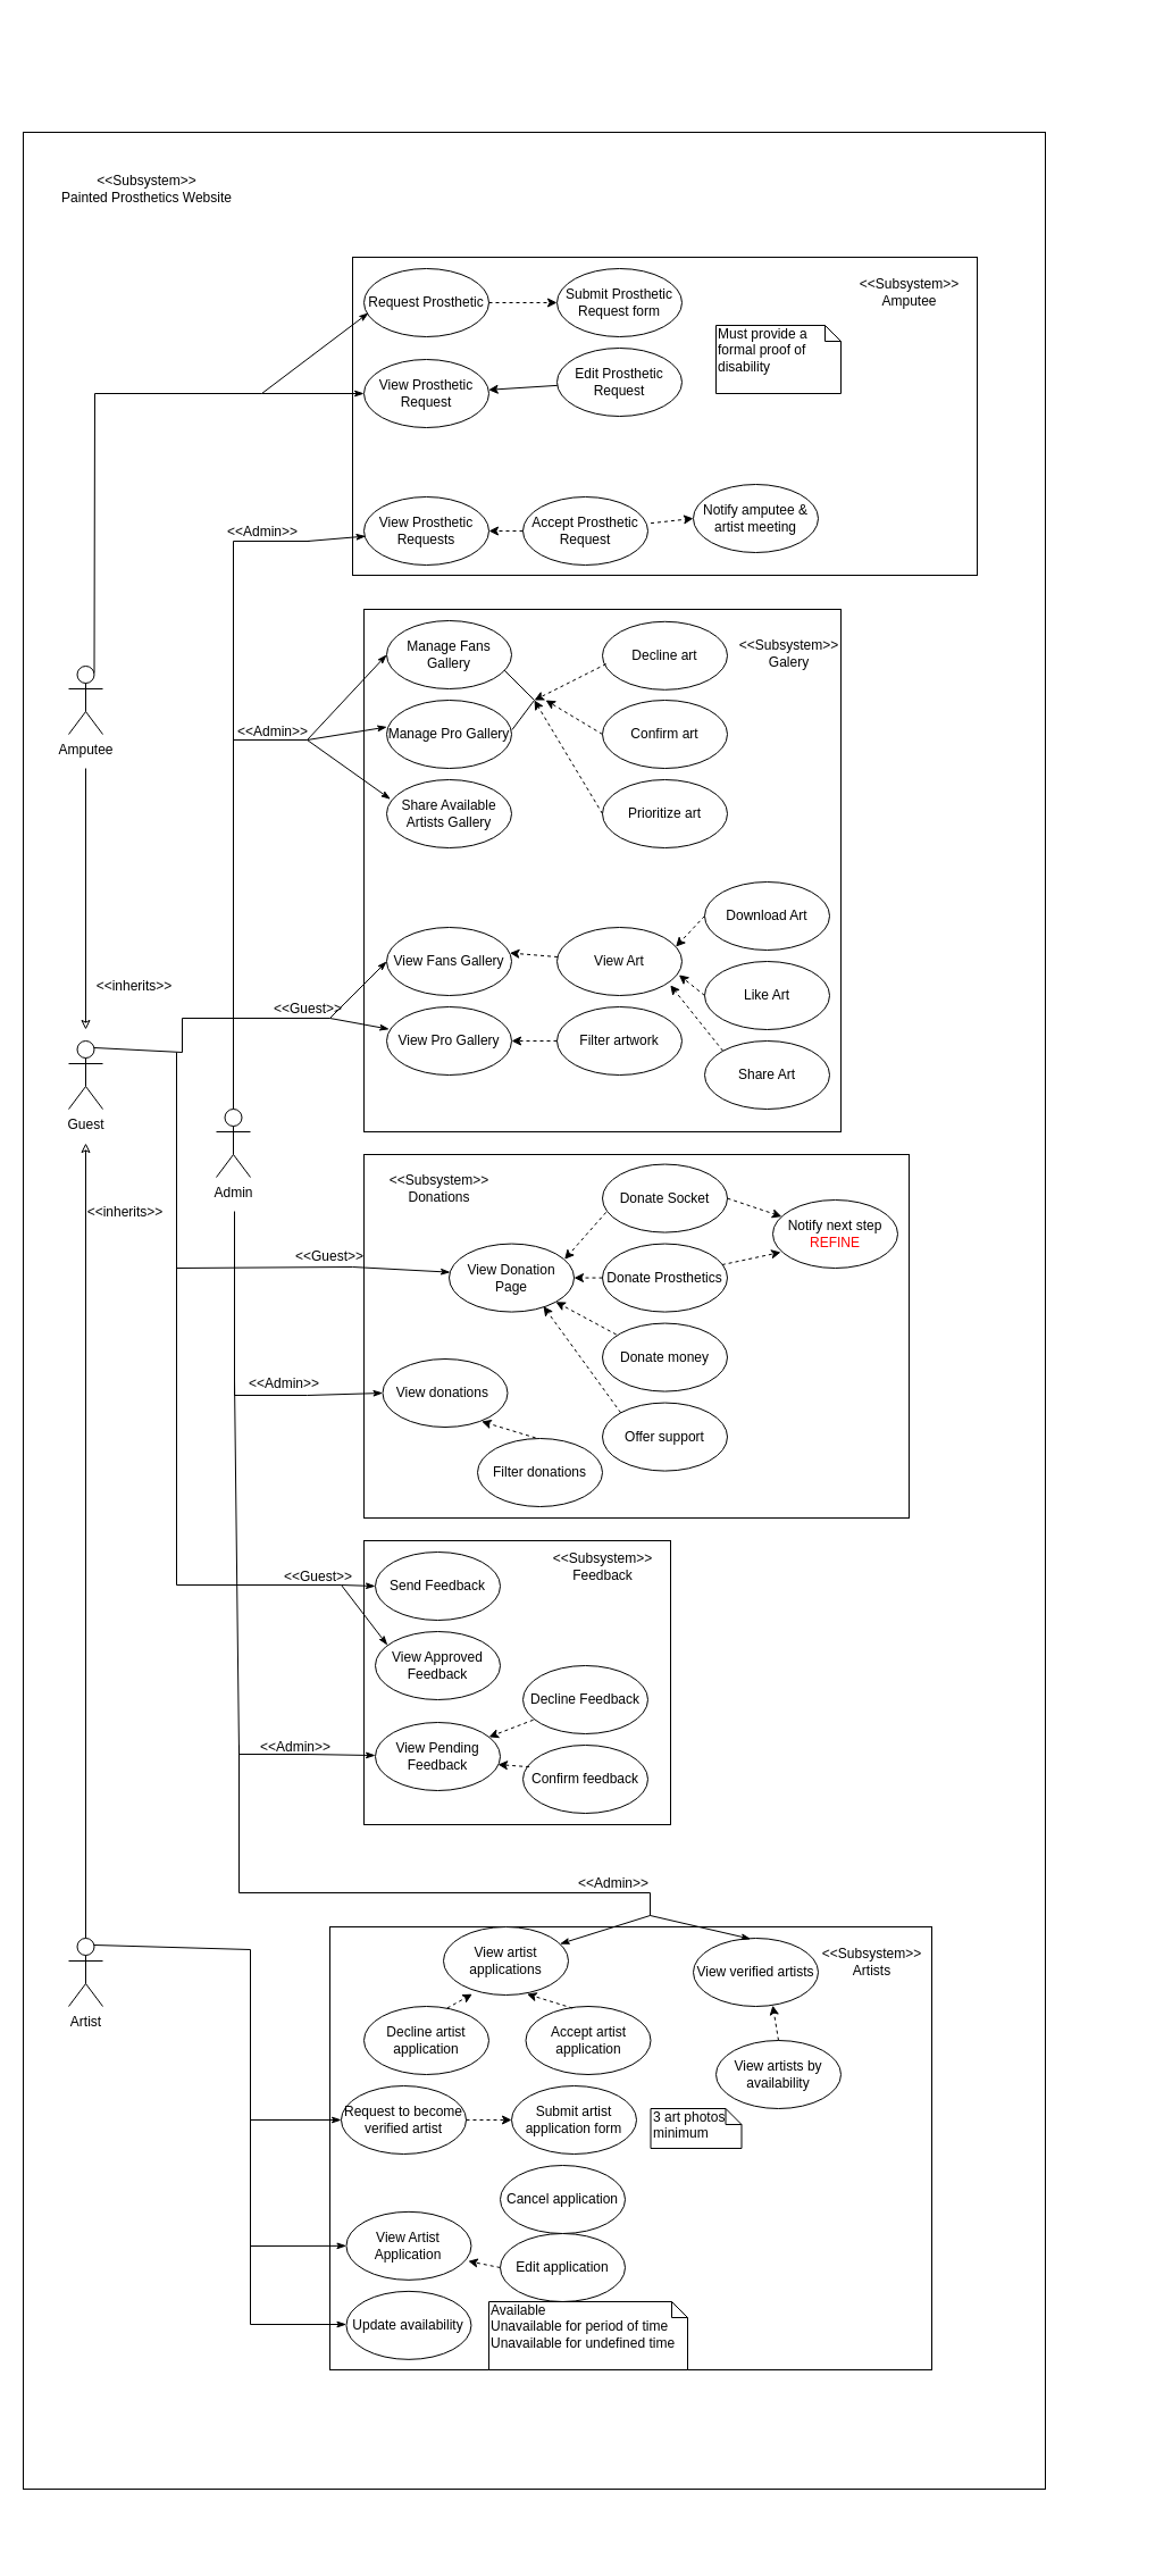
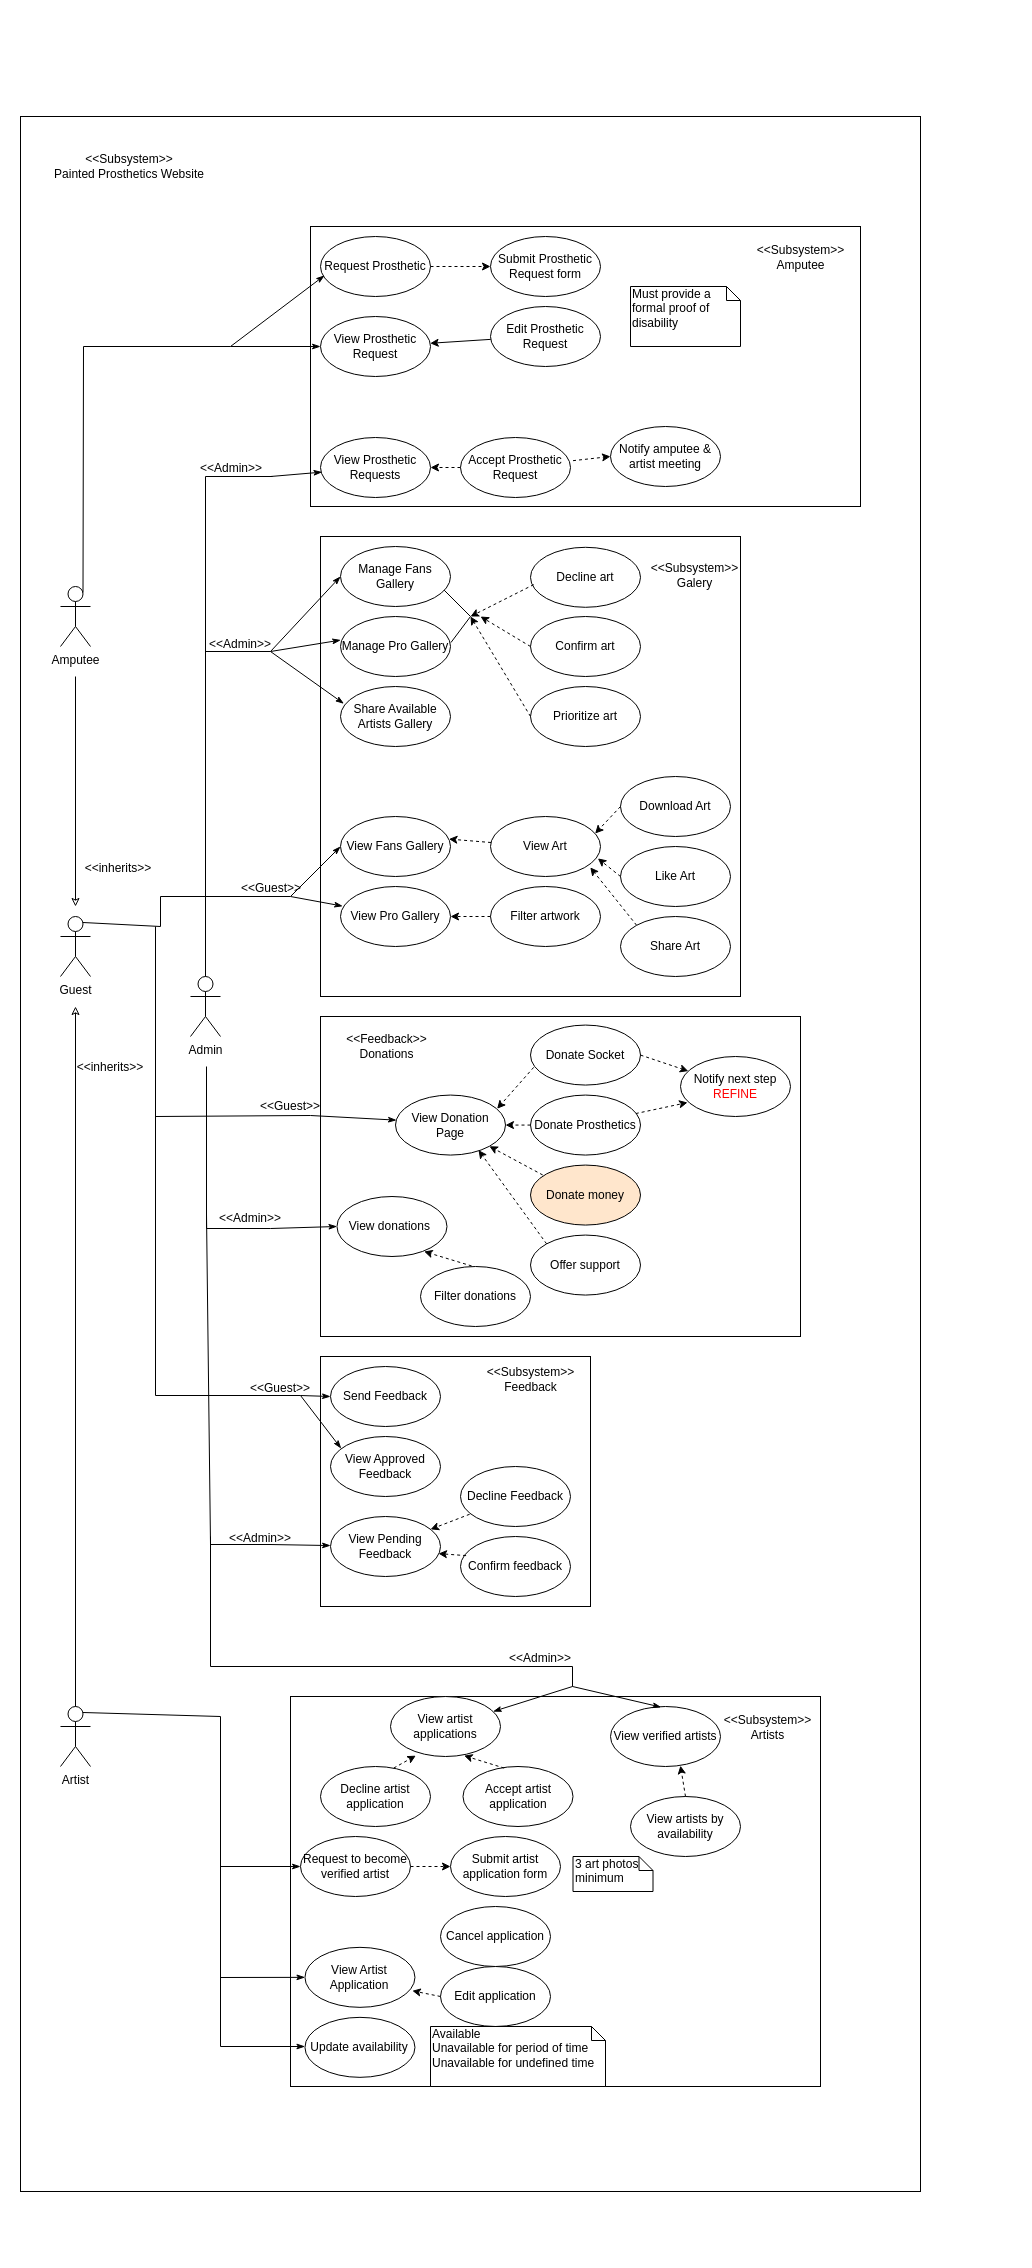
- <mxCell id="23" value="&amp;lt;&amp;lt;Subsystem&amp;gt;&amp;gt;&lt;br&gt;Donations" style="text;html=1;strokeColor=none;fillColor=none;align=center;verticalAlign=middle;whiteSpace=wrap;rounded=0;" parent="21" vertex="1"><mxGeometry x="16.486" y="8.571" width="101.117" height="42.857" as="geometry" /></mxCell>
+ <mxCell id="23" value="&amp;lt;&amp;lt;Feedback&amp;gt;&amp;gt;&lt;br&gt;Donations" style="text;html=1;strokeColor=none;fillColor=none;align=center;verticalAlign=middle;whiteSpace=wrap;rounded=0;" parent="21" vertex="1"><mxGeometry x="16.486" y="8.571" width="101.117" height="42.857" as="geometry" /></mxCell>
- <mxCell id="27" value="Donate money" style="ellipse;whiteSpace=wrap;html=1;" parent="21" vertex="1"><mxGeometry x="210" y="148.57" width="110" height="60" as="geometry" /></mxCell>
+ <mxCell id="27" value="Donate money" style="ellipse;whiteSpace=wrap;html=1;fillColor=#ffe6cc;" parent="21" vertex="1"><mxGeometry x="210" y="148.57" width="110" height="60" as="geometry" /></mxCell>
